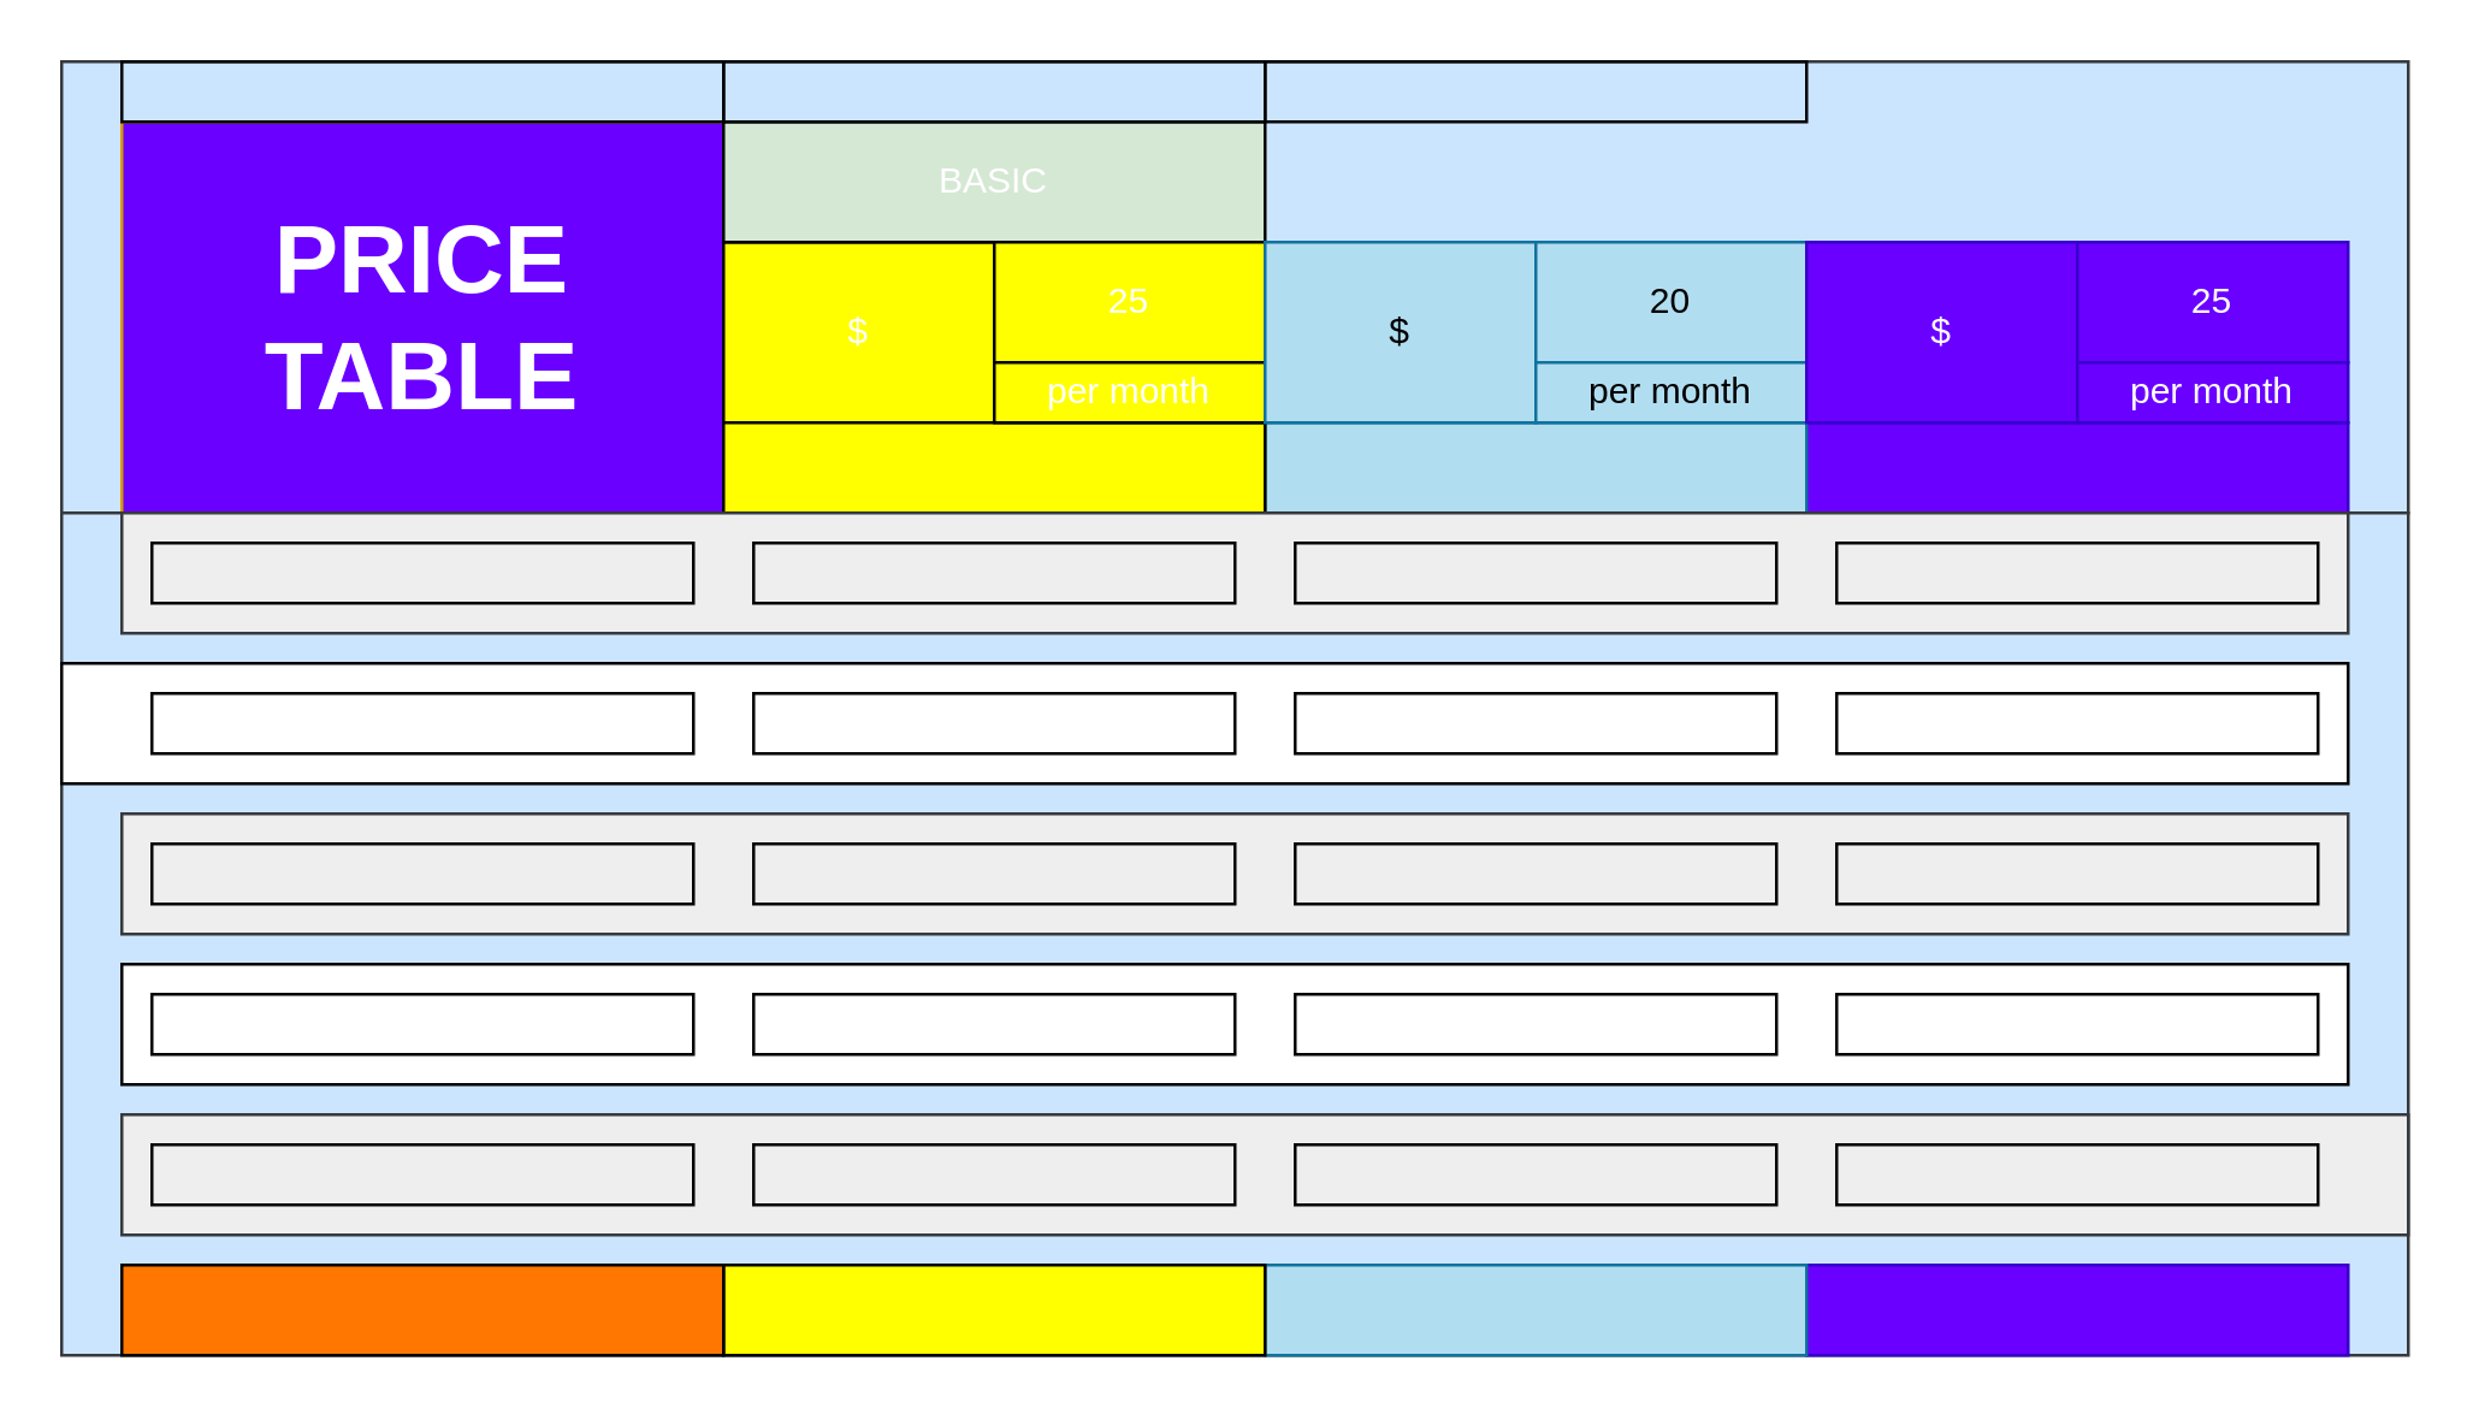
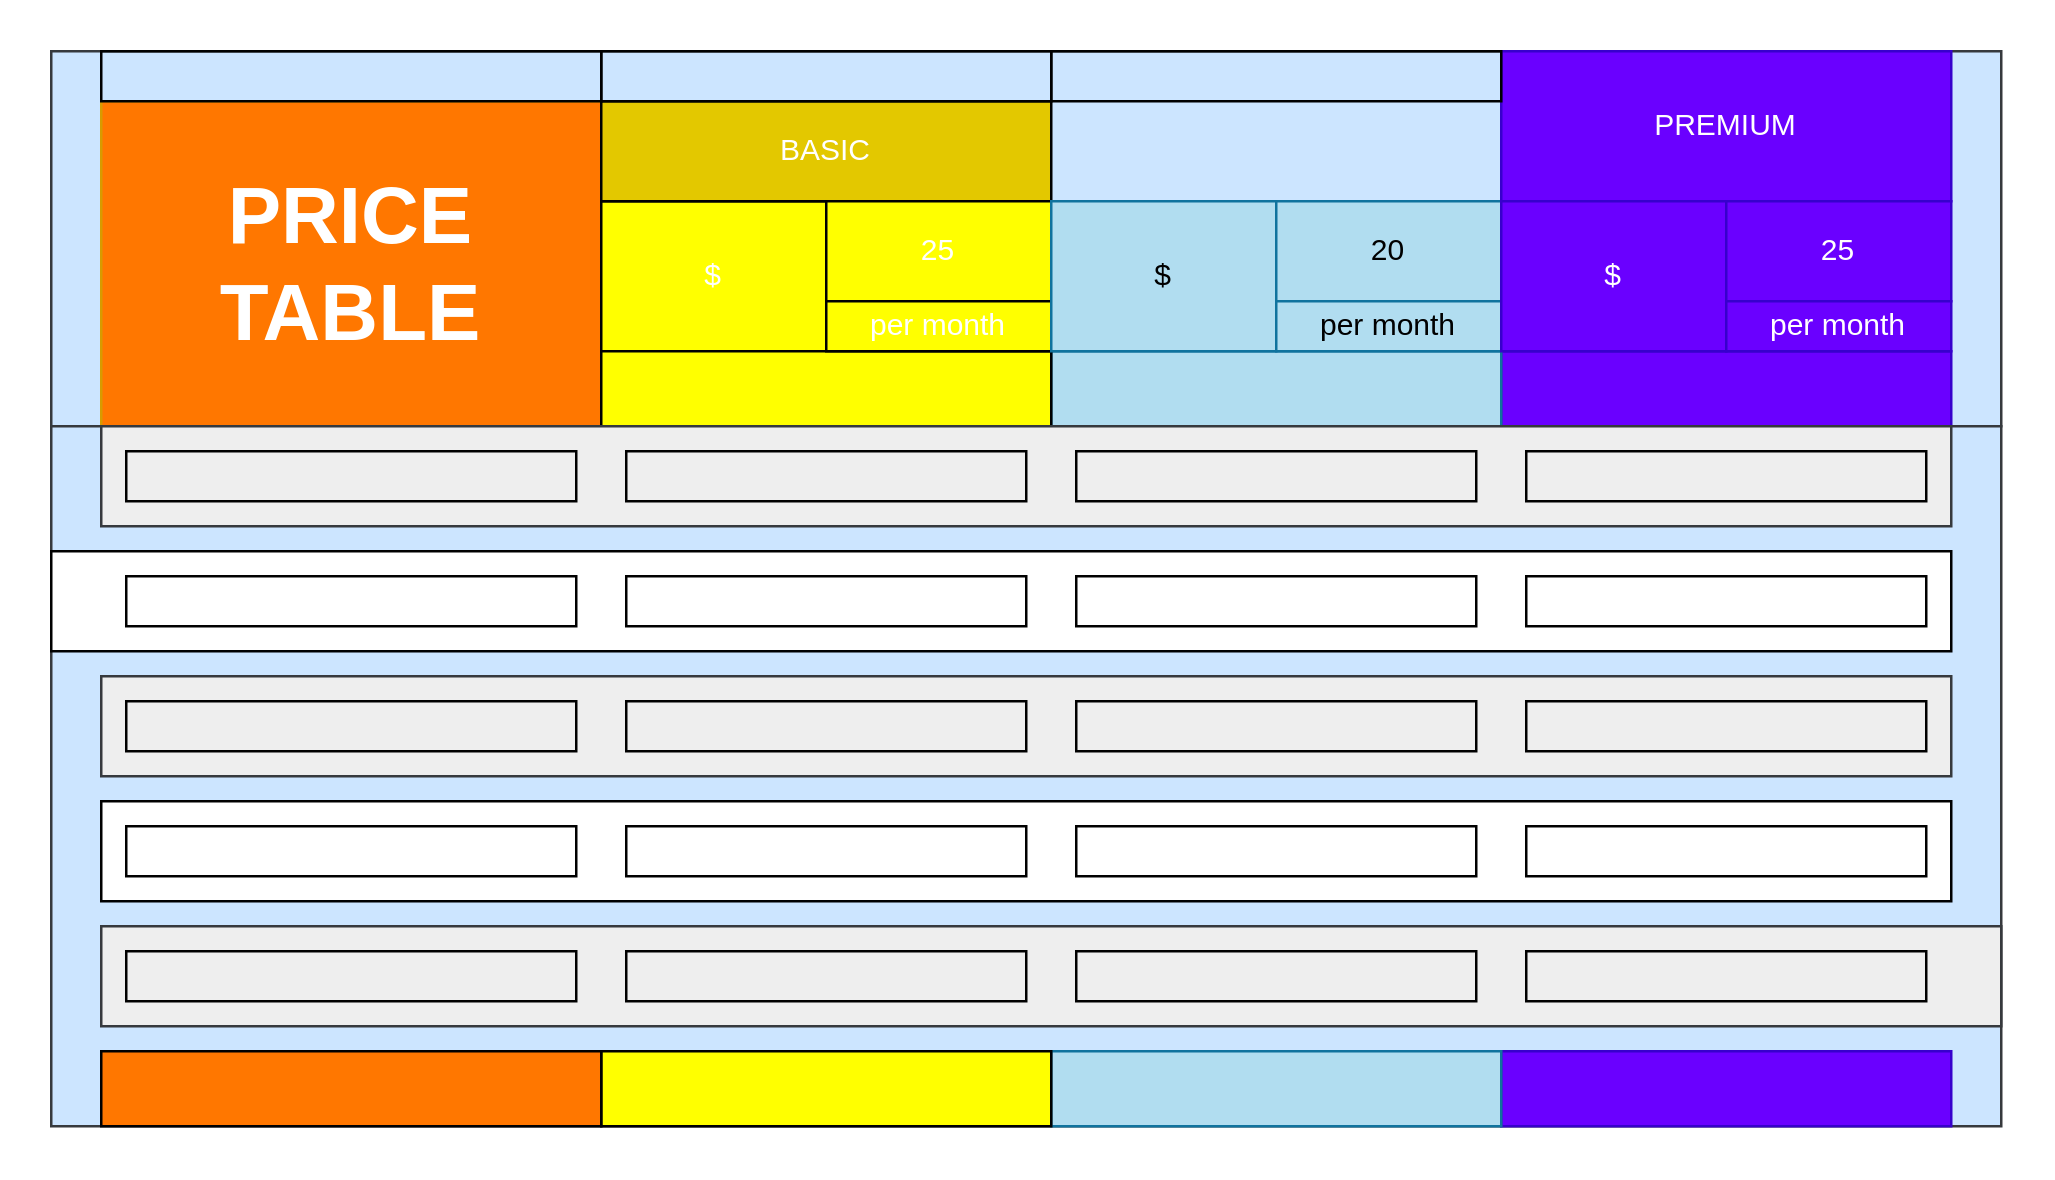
+ <mxCell id="4" value="PREMIUM" style="rounded=0;whiteSpace=wrap;html=1;fillColor=#6a00ff;fontColor=#ffffff;strokeColor=#3700CC;" vertex="1" parent="1"><mxGeometry x="600" y="20" width="180" height="60" as="geometry" /></mxCell>
- <mxCell id="9" value="BASIC" style="rounded=0;whiteSpace=wrap;html=1;fillColor=#d5e8d4;fontColor=#FFFFFF;strokeColor=default;" vertex="1" parent="1"><mxGeometry x="240" y="40" width="180" height="40" as="geometry" /></mxCell>
+ <mxCell id="9" value="BASIC" style="rounded=0;whiteSpace=wrap;html=1;fillColor=#e3c800;fontColor=#FFFFFF;strokeColor=default;" vertex="1" parent="1"><mxGeometry x="240" y="40" width="180" height="40" as="geometry" /></mxCell>
- <mxCell id="3" value="PRICE TABLE" style="rounded=0;whiteSpace=wrap;html=1;fillColor=#6a00ff;strokeColor=#d79b00;fontColor=#FFFFFF;fontStyle=1;fontSize=32;" vertex="1" parent="1"><mxGeometry x="40" y="40" width="200" height="130" as="geometry" /></mxCell>
+ <mxCell id="3" value="PRICE TABLE" style="rounded=0;whiteSpace=wrap;html=1;fillColor=#FF7700;strokeColor=#d79b00;fontColor=#FFFFFF;fontStyle=1;fontSize=32;" vertex="1" parent="1"><mxGeometry x="40" y="40" width="200" height="130" as="geometry" /></mxCell>
